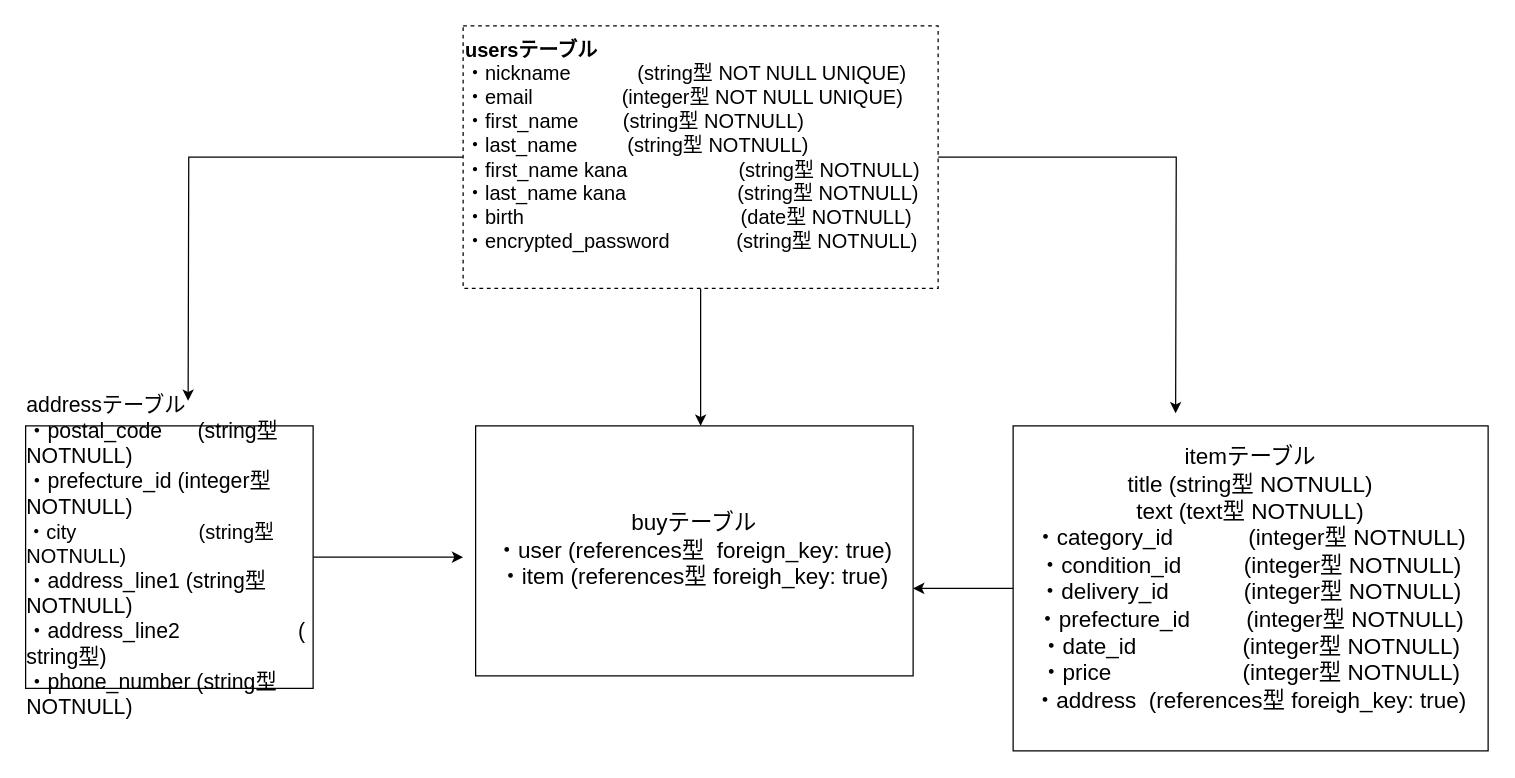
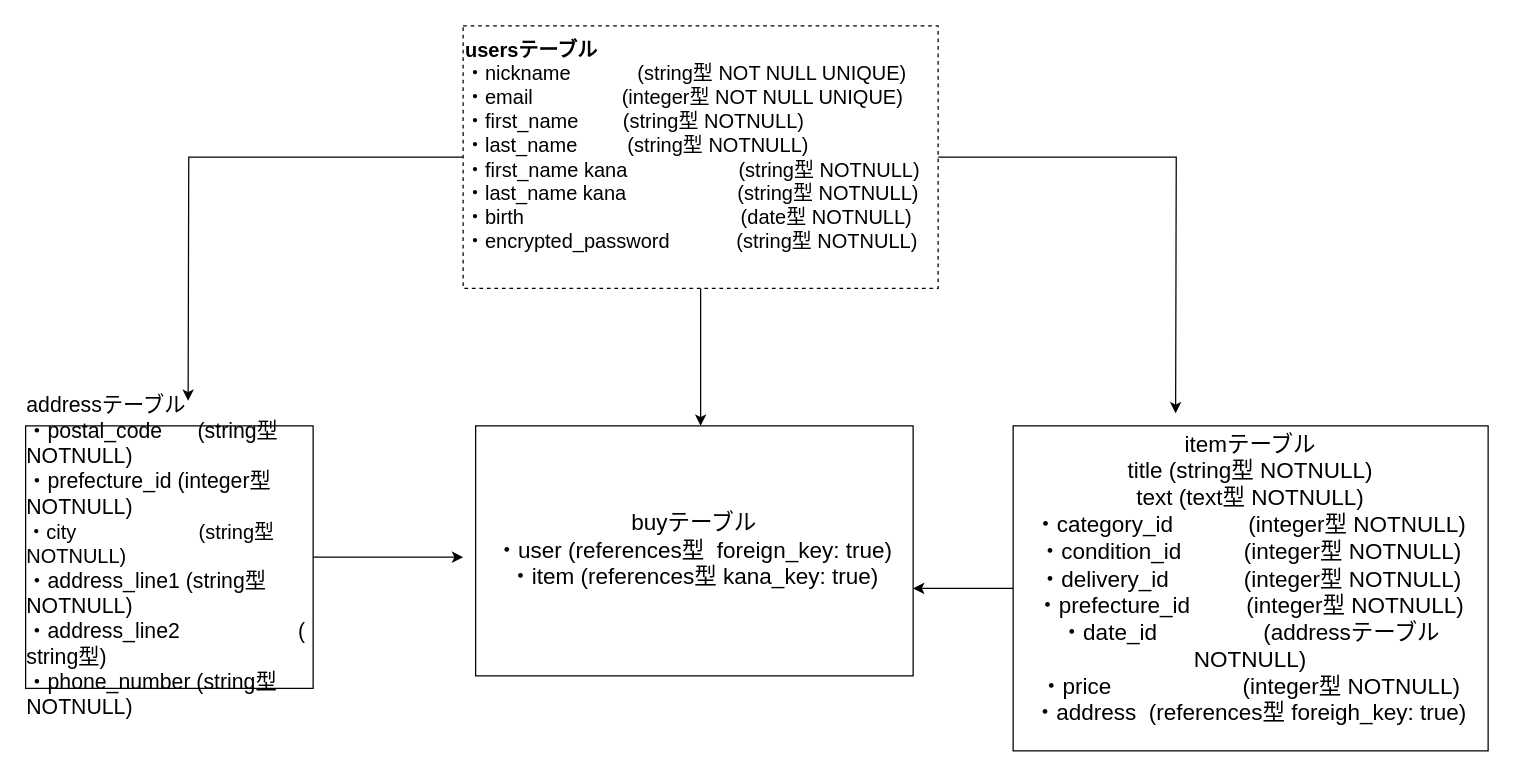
- <mxCell id="6" value="&lt;font style=&quot;font-size: 18px&quot;&gt;&lt;span&gt;buyテーブル&lt;/span&gt;&lt;br&gt;&lt;span&gt;・user (references型&amp;nbsp; foreign_key: true)&lt;br&gt;&lt;/span&gt;・item (references型 foreigh_key: true)&lt;br&gt;&lt;/font&gt;" style="rounded=0;whiteSpace=wrap;html=1;align=center;" parent="1" vertex="1"><mxGeometry x="380" y="340" width="350" height="200" as="geometry" /></mxCell>
+ <mxCell id="6" value="&lt;font style=&quot;font-size: 18px&quot;&gt;&lt;span&gt;buyテーブル&lt;/span&gt;&lt;br&gt;&lt;span&gt;・user (references型&amp;nbsp; foreign_key: true)&lt;br&gt;&lt;/span&gt;・item (references型 kana_key: true)&lt;br&gt;&lt;/font&gt;" style="rounded=0;whiteSpace=wrap;html=1;align=center;" parent="1" vertex="1"><mxGeometry x="380" y="340" width="350" height="200" as="geometry" /></mxCell>
- <mxCell id="8" value="&lt;font style=&quot;font-size: 18px&quot;&gt;itemテーブル&lt;br&gt;title (string型 NOTNULL)&lt;br&gt;text (text型 NOTNULL)&lt;br&gt;・category_id&amp;nbsp; &amp;nbsp; &amp;nbsp; &amp;nbsp; &amp;nbsp; &amp;nbsp; (integer型 NOTNULL)&lt;br&gt;・condition_id&amp;nbsp; &amp;nbsp; &amp;nbsp; &amp;nbsp; &amp;nbsp; (integer型 NOTNULL)&lt;br&gt;・delivery_id&amp;nbsp; &amp;nbsp; &amp;nbsp; &amp;nbsp; &amp;nbsp; &amp;nbsp; (integer型 NOTNULL)&lt;br&gt;・prefecture_id&lt;/font&gt;&lt;font&gt;&lt;span style=&quot;font-size: 18px&quot;&gt;&amp;nbsp; &amp;nbsp; &amp;nbsp; &amp;nbsp; &amp;nbsp;(integer型 NOTNULL)&lt;/span&gt;&lt;br&gt;&lt;span style=&quot;font-size: 18px&quot;&gt;・date_id&amp;nbsp; &amp;nbsp; &amp;nbsp; &amp;nbsp; &amp;nbsp; &amp;nbsp; &amp;nbsp; &amp;nbsp; &amp;nbsp;(integer型 NOTNULL)&lt;/span&gt;&lt;br&gt;&lt;span style=&quot;font-size: 18px&quot;&gt;・price&amp;nbsp; &amp;nbsp; &amp;nbsp; &amp;nbsp; &amp;nbsp; &amp;nbsp; &amp;nbsp; &amp;nbsp; &amp;nbsp; &amp;nbsp; &amp;nbsp;(integer型 NOTNULL)&lt;/span&gt;&lt;br&gt;&lt;span style=&quot;font-size: 18px&quot;&gt;・address&amp;nbsp; (references型 foreigh_key: true)&lt;/span&gt;&lt;br&gt;&lt;br&gt;&lt;/font&gt;" style="rounded=0;whiteSpace=wrap;html=1;" vertex="1" parent="1"><mxGeometry x="810" y="340" width="380" height="260" as="geometry" /></mxCell>
+ <mxCell id="8" value="&lt;font style=&quot;font-size: 18px&quot;&gt;itemテーブル&lt;br&gt;title (string型 NOTNULL)&lt;br&gt;text (text型 NOTNULL)&lt;br&gt;・category_id&amp;nbsp; &amp;nbsp; &amp;nbsp; &amp;nbsp; &amp;nbsp; &amp;nbsp; (integer型 NOTNULL)&lt;br&gt;・condition_id&amp;nbsp; &amp;nbsp; &amp;nbsp; &amp;nbsp; &amp;nbsp; (integer型 NOTNULL)&lt;br&gt;・delivery_id&amp;nbsp; &amp;nbsp; &amp;nbsp; &amp;nbsp; &amp;nbsp; &amp;nbsp; (integer型 NOTNULL)&lt;br&gt;・prefecture_id&lt;/font&gt;&lt;font&gt;&lt;span style=&quot;font-size: 18px&quot;&gt;&amp;nbsp; &amp;nbsp; &amp;nbsp; &amp;nbsp; &amp;nbsp;(integer型 NOTNULL)&lt;/span&gt;&lt;br&gt;&lt;span style=&quot;font-size: 18px&quot;&gt;・date_id&amp;nbsp; &amp;nbsp; &amp;nbsp; &amp;nbsp; &amp;nbsp; &amp;nbsp; &amp;nbsp; &amp;nbsp; &amp;nbsp;(addressテーブル NOTNULL)&lt;/span&gt;&lt;br&gt;&lt;span style=&quot;font-size: 18px&quot;&gt;・price&amp;nbsp; &amp;nbsp; &amp;nbsp; &amp;nbsp; &amp;nbsp; &amp;nbsp; &amp;nbsp; &amp;nbsp; &amp;nbsp; &amp;nbsp; &amp;nbsp;(integer型 NOTNULL)&lt;/span&gt;&lt;br&gt;&lt;span style=&quot;font-size: 18px&quot;&gt;・address&amp;nbsp; (references型 foreigh_key: true)&lt;/span&gt;&lt;br&gt;&lt;br&gt;&lt;/font&gt;" style="rounded=0;whiteSpace=wrap;html=1;" vertex="1" parent="1"><mxGeometry x="810" y="340" width="380" height="260" as="geometry" /></mxCell>
